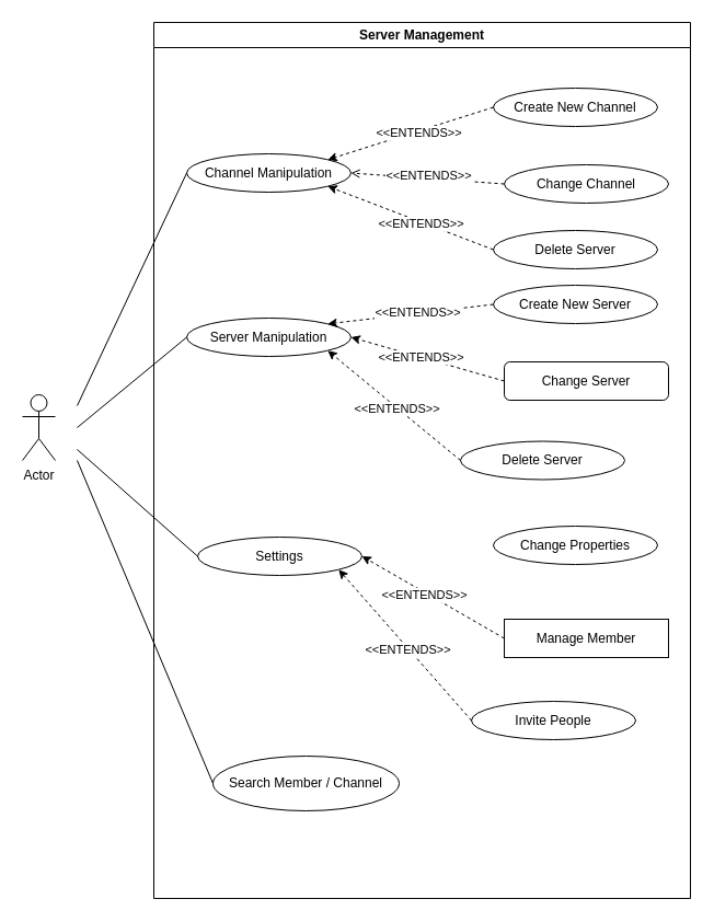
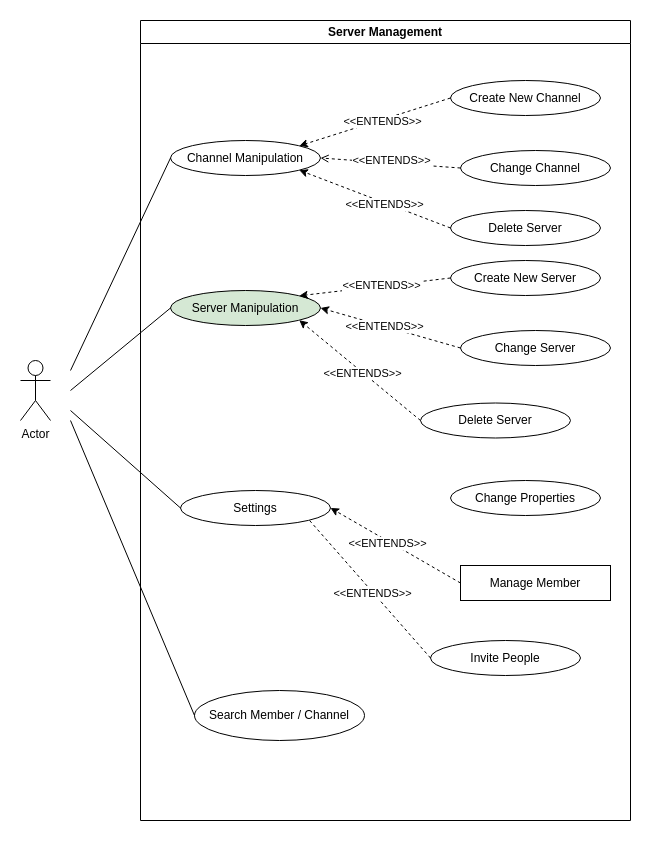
- <mxCell id="4" value="Server Manipulation" style="ellipse;whiteSpace=wrap;html=1;" vertex="1" parent="2"><mxGeometry x="30" y="270" width="150" height="35" as="geometry" /></mxCell>
+ <mxCell id="4" value="Server Manipulation" style="ellipse;whiteSpace=wrap;html=1;fillColor=#d5e8d4;" vertex="1" parent="2"><mxGeometry x="30" y="270" width="150" height="35" as="geometry" /></mxCell>
- <mxCell id="9" value="Change Server" style="whiteSpace=wrap;html=1;rounded=1;" vertex="1" parent="2"><mxGeometry x="320" y="310" width="150" height="35" as="geometry" /></mxCell>
+ <mxCell id="9" value="Change Server" style="ellipse;whiteSpace=wrap;html=1;" vertex="1" parent="2"><mxGeometry x="320" y="310" width="150" height="35" as="geometry" /></mxCell>
- <mxCell id="30" value="" style="endArrow=classic;html=1;rounded=0;exitX=0;exitY=0.5;exitDx=0;exitDy=0;entryX=1;entryY=1;entryDx=0;entryDy=0;dashed=1;" edge="1" parent="2" source="14" target="5"><mxGeometry width="50" height="50" relative="1" as="geometry"><mxPoint x="200" y="420" as="sourcePoint" /><mxPoint x="250" y="370" as="targetPoint" /></mxGeometry></mxCell>
+ <mxCell id="30" value="" style="endArrow=none;html=1;rounded=0;exitX=0;exitY=0.5;exitDx=0;exitDy=0;entryX=1;entryY=1;entryDx=0;entryDy=0;dashed=1;" edge="1" parent="2" source="14" target="5"><mxGeometry width="50" height="50" relative="1" as="geometry"><mxPoint x="200" y="420" as="sourcePoint" /><mxPoint x="250" y="370" as="targetPoint" /></mxGeometry></mxCell>
